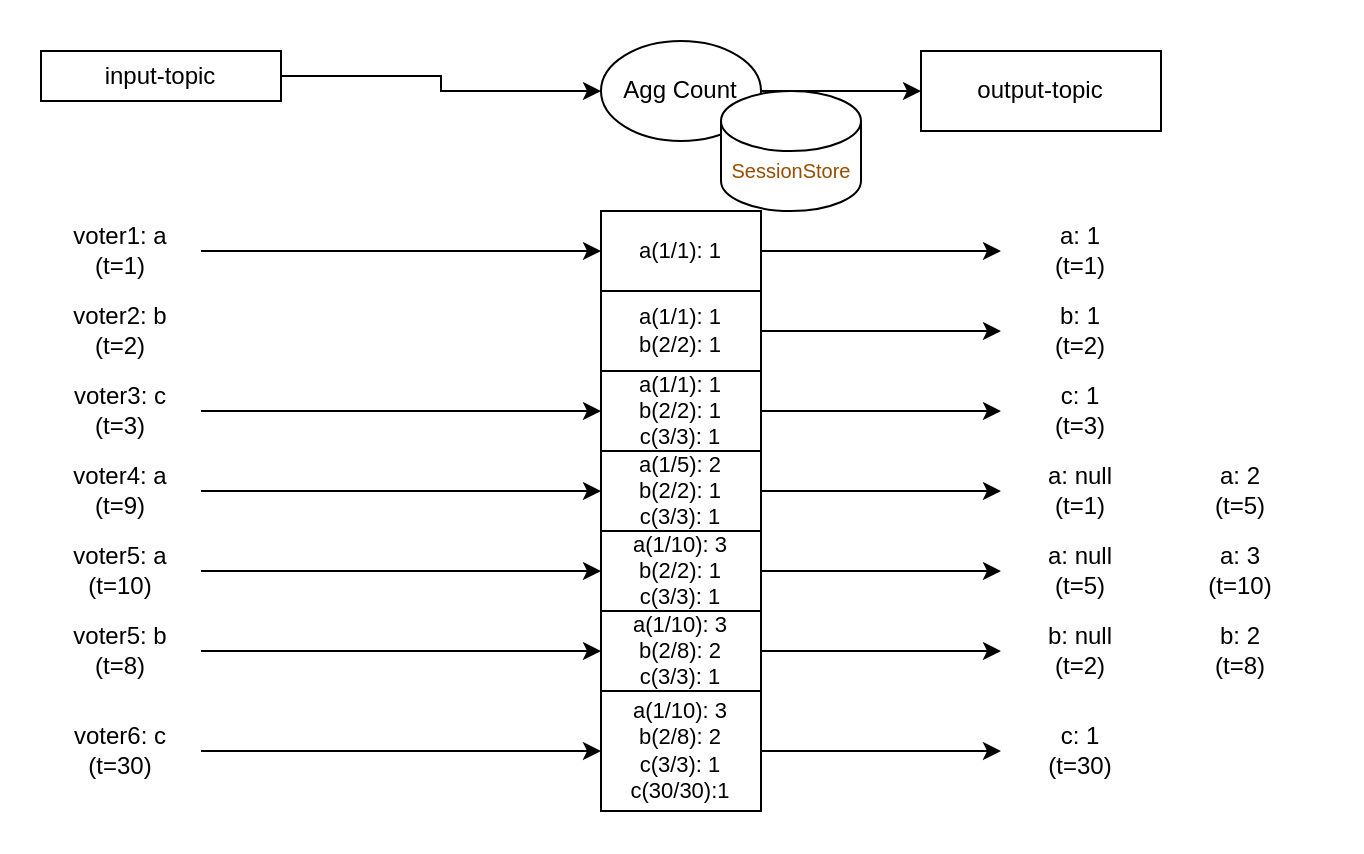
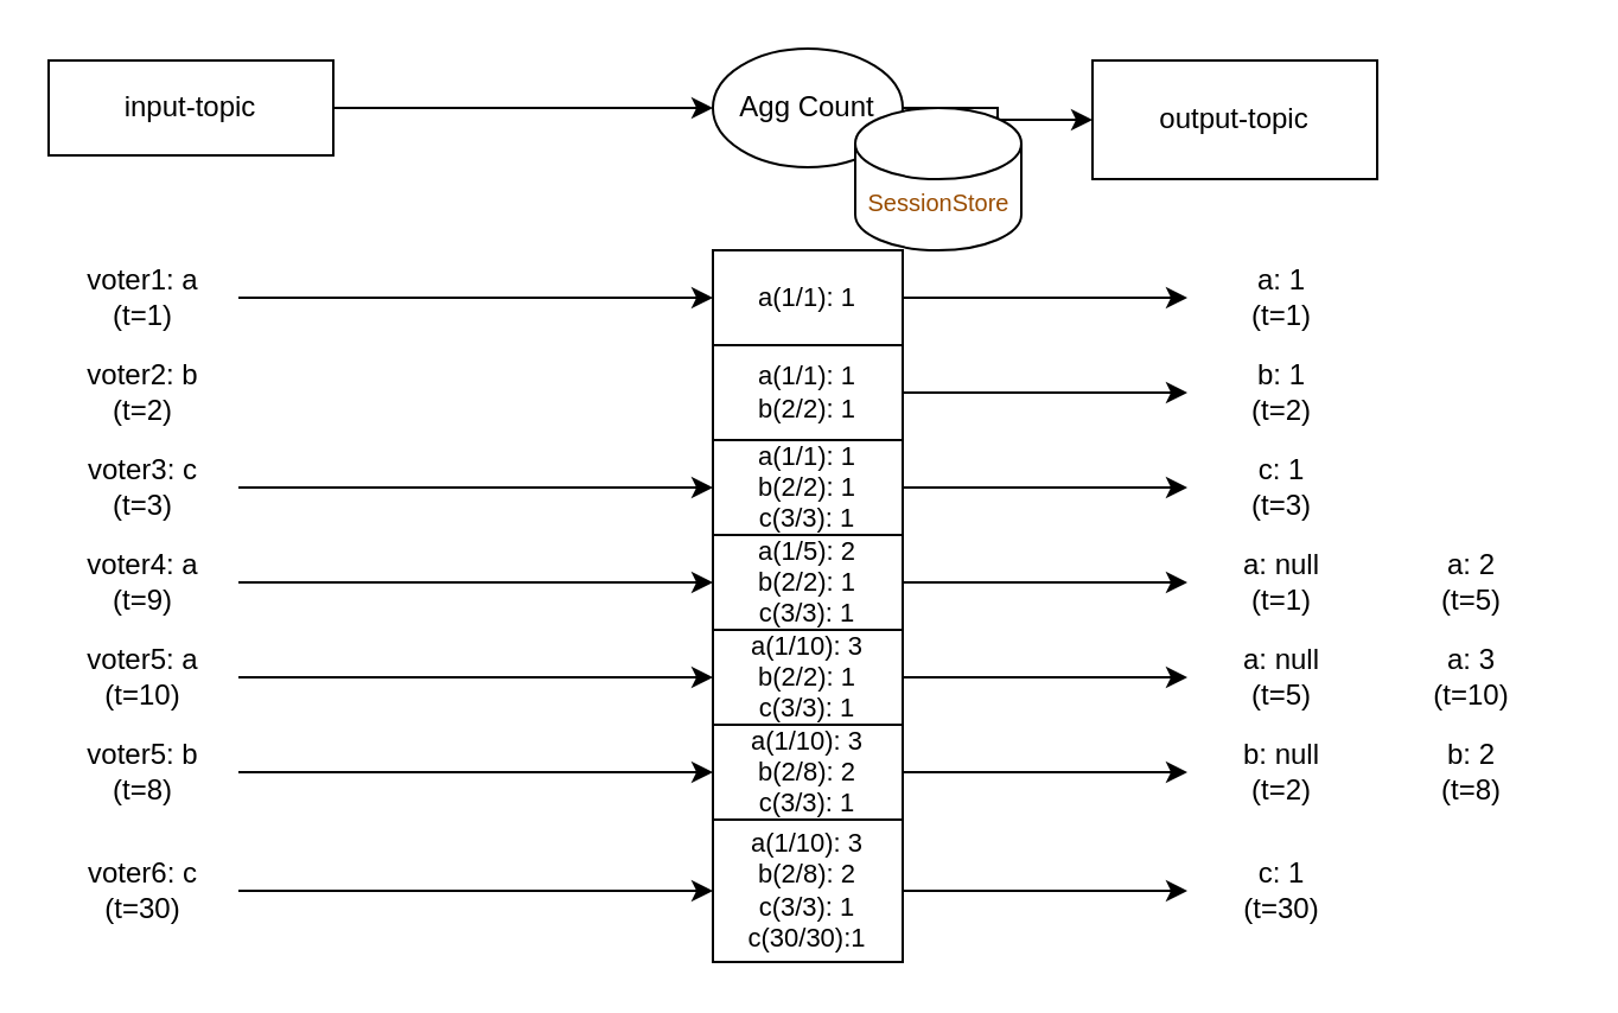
- <mxCell id="3" value="&lt;div&gt;&lt;font&gt;input-topic&lt;/font&gt;&lt;/div&gt;" style="rounded=0;whiteSpace=wrap;html=1;strokeColor=#000000;fontColor=#000000;" parent="1" vertex="1"><mxGeometry x="20" y="25" width="120" height="25" as="geometry" /></mxCell>
+ <mxCell id="3" value="&lt;div&gt;&lt;font&gt;input-topic&lt;/font&gt;&lt;/div&gt;" style="rounded=0;whiteSpace=wrap;html=1;strokeColor=#000000;fontColor=#000000;" parent="1" vertex="1"><mxGeometry x="20" y="25" width="120" height="40" as="geometry" /></mxCell>
- <mxCell id="6" value="&lt;font&gt;output-topic&lt;/font&gt;" style="rounded=0;whiteSpace=wrap;html=1;strokeColor=#000000;fontColor=#000000;" parent="1" vertex="1"><mxGeometry x="460" y="25" width="120" height="40" as="geometry" /></mxCell>
+ <mxCell id="6" value="&lt;font&gt;output-topic&lt;/font&gt;" style="rounded=0;whiteSpace=wrap;html=1;strokeColor=#000000;fontColor=#000000;" parent="1" vertex="1"><mxGeometry x="460" y="25" width="120" height="50" as="geometry" /></mxCell>
